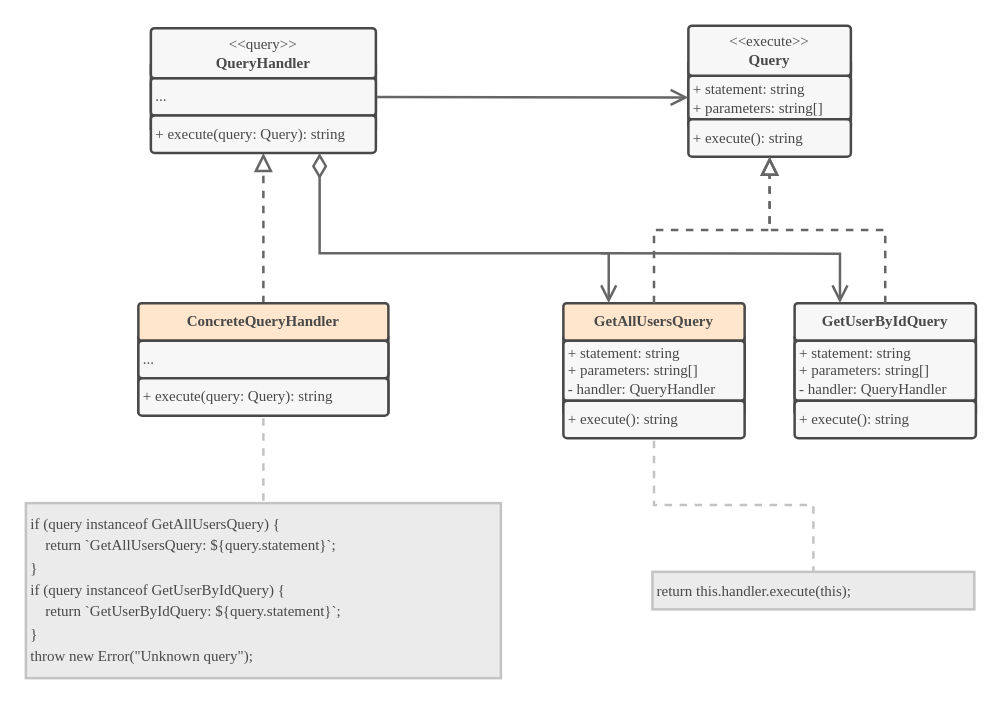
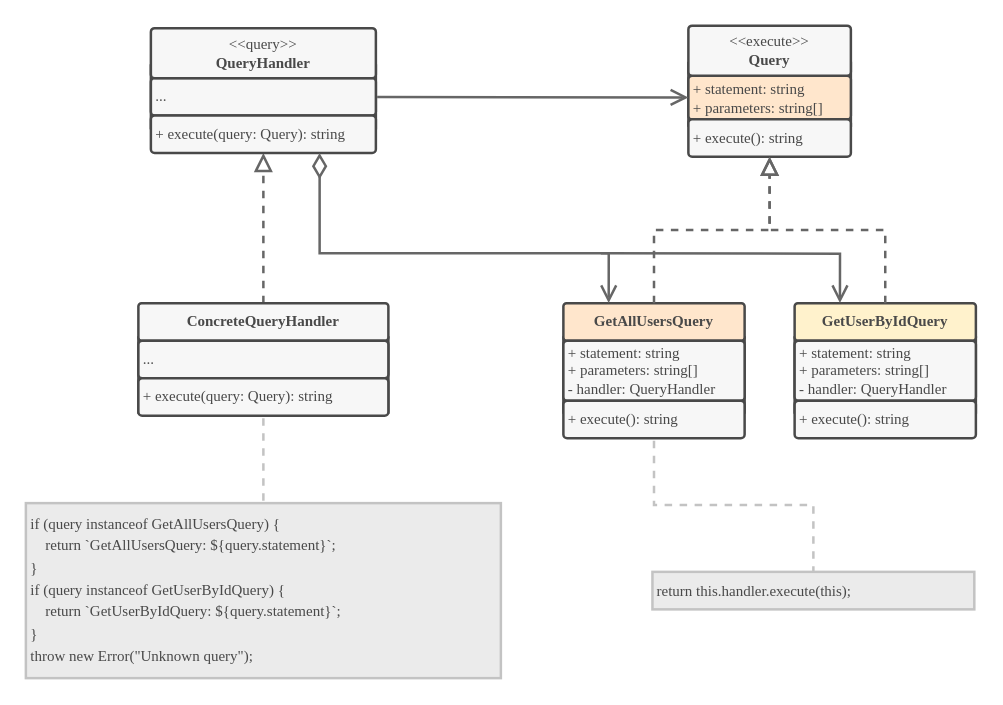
- <mxCell id="5" value="&lt;div&gt;&lt;font face=&quot;Nunito&quot; color=&quot;#494949&quot;&gt;+ statement: string&lt;/font&gt;&lt;/div&gt;&lt;div&gt;&lt;span style=&quot;color: rgb(73, 73, 73); font-family: Nunito; background-color: initial;&quot;&gt;+ parameters: string[]&lt;/span&gt;&lt;/div&gt;" style="rounded=1;whiteSpace=wrap;html=1;arcSize=6;fillColor=#F7F7F7;strokeColor=#494949;align=left;spacingLeft=2;container=0;strokeWidth=2;absoluteArcSize=1;" parent="3" vertex="1"><mxGeometry y="40.0" width="130.0" height="35.0" as="geometry" /></mxCell>
+ <mxCell id="5" value="&lt;div&gt;&lt;font face=&quot;Nunito&quot; color=&quot;#494949&quot;&gt;+ statement: string&lt;/font&gt;&lt;/div&gt;&lt;div&gt;&lt;span style=&quot;color: rgb(73, 73, 73); font-family: Nunito; background-color: initial;&quot;&gt;+ parameters: string[]&lt;/span&gt;&lt;/div&gt;" style="rounded=1;whiteSpace=wrap;html=1;arcSize=6;fillColor=#ffe6cc;strokeColor=#494949;align=left;spacingLeft=2;container=0;strokeWidth=2;absoluteArcSize=1;" parent="3" vertex="1"><mxGeometry y="40.0" width="130.0" height="35.0" as="geometry" /></mxCell>
- <mxCell id="16" value="&lt;font face=&quot;Nunito&quot; color=&quot;#494949&quot;&gt;&lt;b&gt;ConcreteQueryHandler&lt;/b&gt;&lt;/font&gt;" style="rounded=1;whiteSpace=wrap;html=1;arcSize=5;fillColor=#ffe6cc;strokeColor=#494949;strokeWidth=2;container=0;absoluteArcSize=1;" parent="14" vertex="1"><mxGeometry width="200" height="30" as="geometry" /></mxCell>
+ <mxCell id="16" value="&lt;font face=&quot;Nunito&quot; color=&quot;#494949&quot;&gt;&lt;b&gt;ConcreteQueryHandler&lt;/b&gt;&lt;/font&gt;" style="rounded=1;whiteSpace=wrap;html=1;arcSize=5;fillColor=#F7F7F7;strokeColor=#494949;strokeWidth=2;container=0;absoluteArcSize=1;" parent="14" vertex="1"><mxGeometry width="200" height="30" as="geometry" /></mxCell>
- <mxCell id="26" value="&lt;font face=&quot;Nunito&quot; color=&quot;#494949&quot;&gt;&lt;b&gt;GetUserByIdQuery&lt;/b&gt;&lt;/font&gt;" style="rounded=1;whiteSpace=wrap;html=1;arcSize=5;fillColor=#F7F7F7;strokeColor=#494949;strokeWidth=2;container=0;absoluteArcSize=1;" parent="24" vertex="1"><mxGeometry width="145" height="30" as="geometry" /></mxCell>
+ <mxCell id="26" value="&lt;font face=&quot;Nunito&quot; color=&quot;#494949&quot;&gt;&lt;b&gt;GetUserByIdQuery&lt;/b&gt;&lt;/font&gt;" style="rounded=1;whiteSpace=wrap;html=1;arcSize=5;fillColor=#fff2cc;strokeColor=#494949;strokeWidth=2;container=0;absoluteArcSize=1;" parent="24" vertex="1"><mxGeometry width="145" height="30" as="geometry" /></mxCell>
